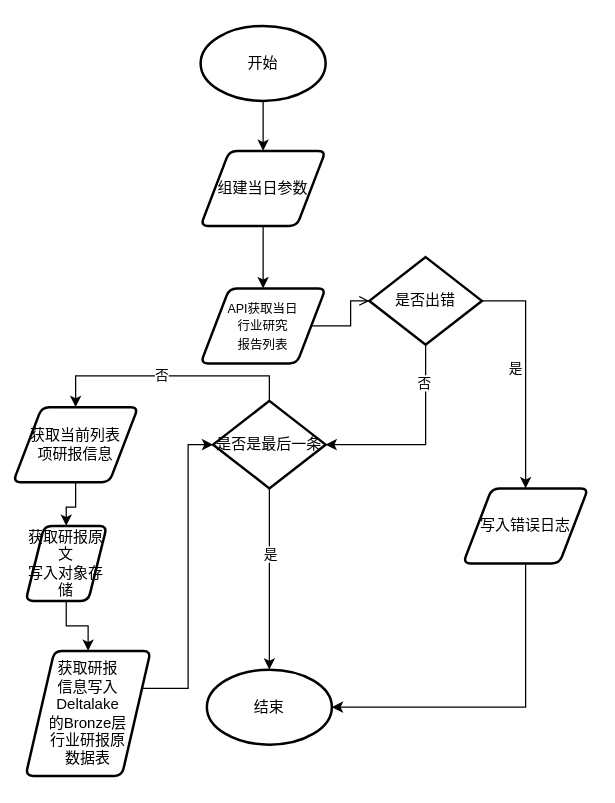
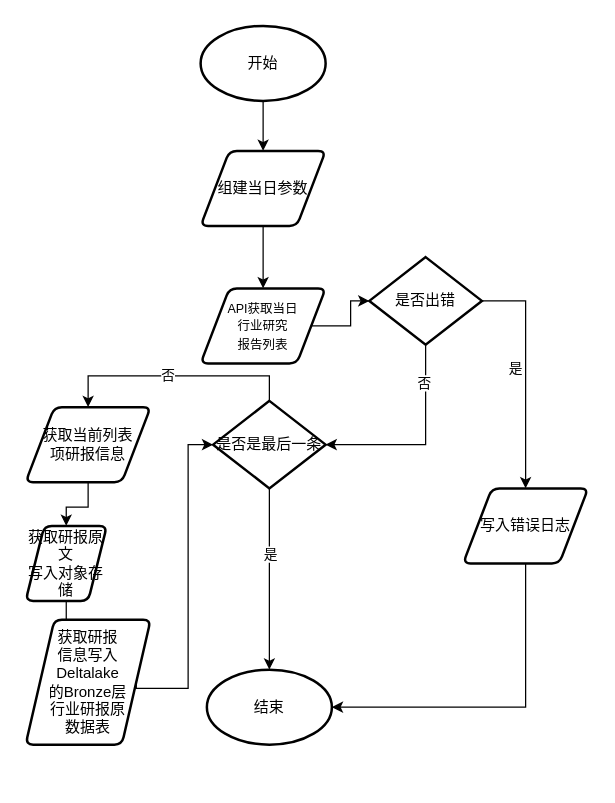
- <mxCell id="6" style="edgeStyle=orthogonalEdgeStyle;rounded=0;orthogonalLoop=1;jettySize=auto;html=1;exitX=1;exitY=0.5;exitDx=0;exitDy=0;entryX=0;entryY=0.5;entryDx=0;entryDy=0;entryPerimeter=0;endArrow=open;" parent="1" source="7" target="12" edge="1"><mxGeometry relative="1" as="geometry" /></mxCell>
+ <mxCell id="6" style="edgeStyle=orthogonalEdgeStyle;rounded=0;orthogonalLoop=1;jettySize=auto;html=1;exitX=1;exitY=0.5;exitDx=0;exitDy=0;entryX=0;entryY=0.5;entryDx=0;entryDy=0;entryPerimeter=0;" parent="1" source="7" target="12" edge="1"><mxGeometry relative="1" as="geometry" /></mxCell>
- <mxCell id="22" value="获取当前列表&lt;br&gt;项研报信息" style="shape=parallelogram;html=1;strokeWidth=2;perimeter=parallelogramPerimeter;whiteSpace=wrap;rounded=1;arcSize=12;size=0.23;" parent="1" vertex="1"><mxGeometry x="10" y="325" width="100" height="60" as="geometry" /></mxCell>
+ <mxCell id="22" value="获取当前列表&lt;br&gt;项研报信息" style="shape=parallelogram;html=1;strokeWidth=2;perimeter=parallelogramPerimeter;whiteSpace=wrap;rounded=1;arcSize=12;size=0.23;" parent="1" vertex="1"><mxGeometry x="20" y="325" width="100" height="60" as="geometry" /></mxCell>
- <mxCell id="26" value="获取研报&lt;br&gt;信息写入Deltalake&lt;br&gt;的Bronze层&lt;br&gt;行业研报原&lt;br&gt;数据表" style="shape=parallelogram;html=1;strokeWidth=2;perimeter=parallelogramPerimeter;whiteSpace=wrap;rounded=1;arcSize=12;size=0.23;" parent="1" vertex="1"><mxGeometry x="20" y="520" width="100" height="100" as="geometry" /></mxCell>
+ <mxCell id="26" value="获取研报&lt;br&gt;信息写入Deltalake&lt;br&gt;的Bronze层&lt;br&gt;行业研报原&lt;br&gt;数据表" style="shape=parallelogram;html=1;strokeWidth=2;perimeter=parallelogramPerimeter;whiteSpace=wrap;rounded=1;arcSize=12;size=0.23;" parent="1" vertex="1"><mxGeometry x="20" y="495" width="100" height="100" as="geometry" /></mxCell>
